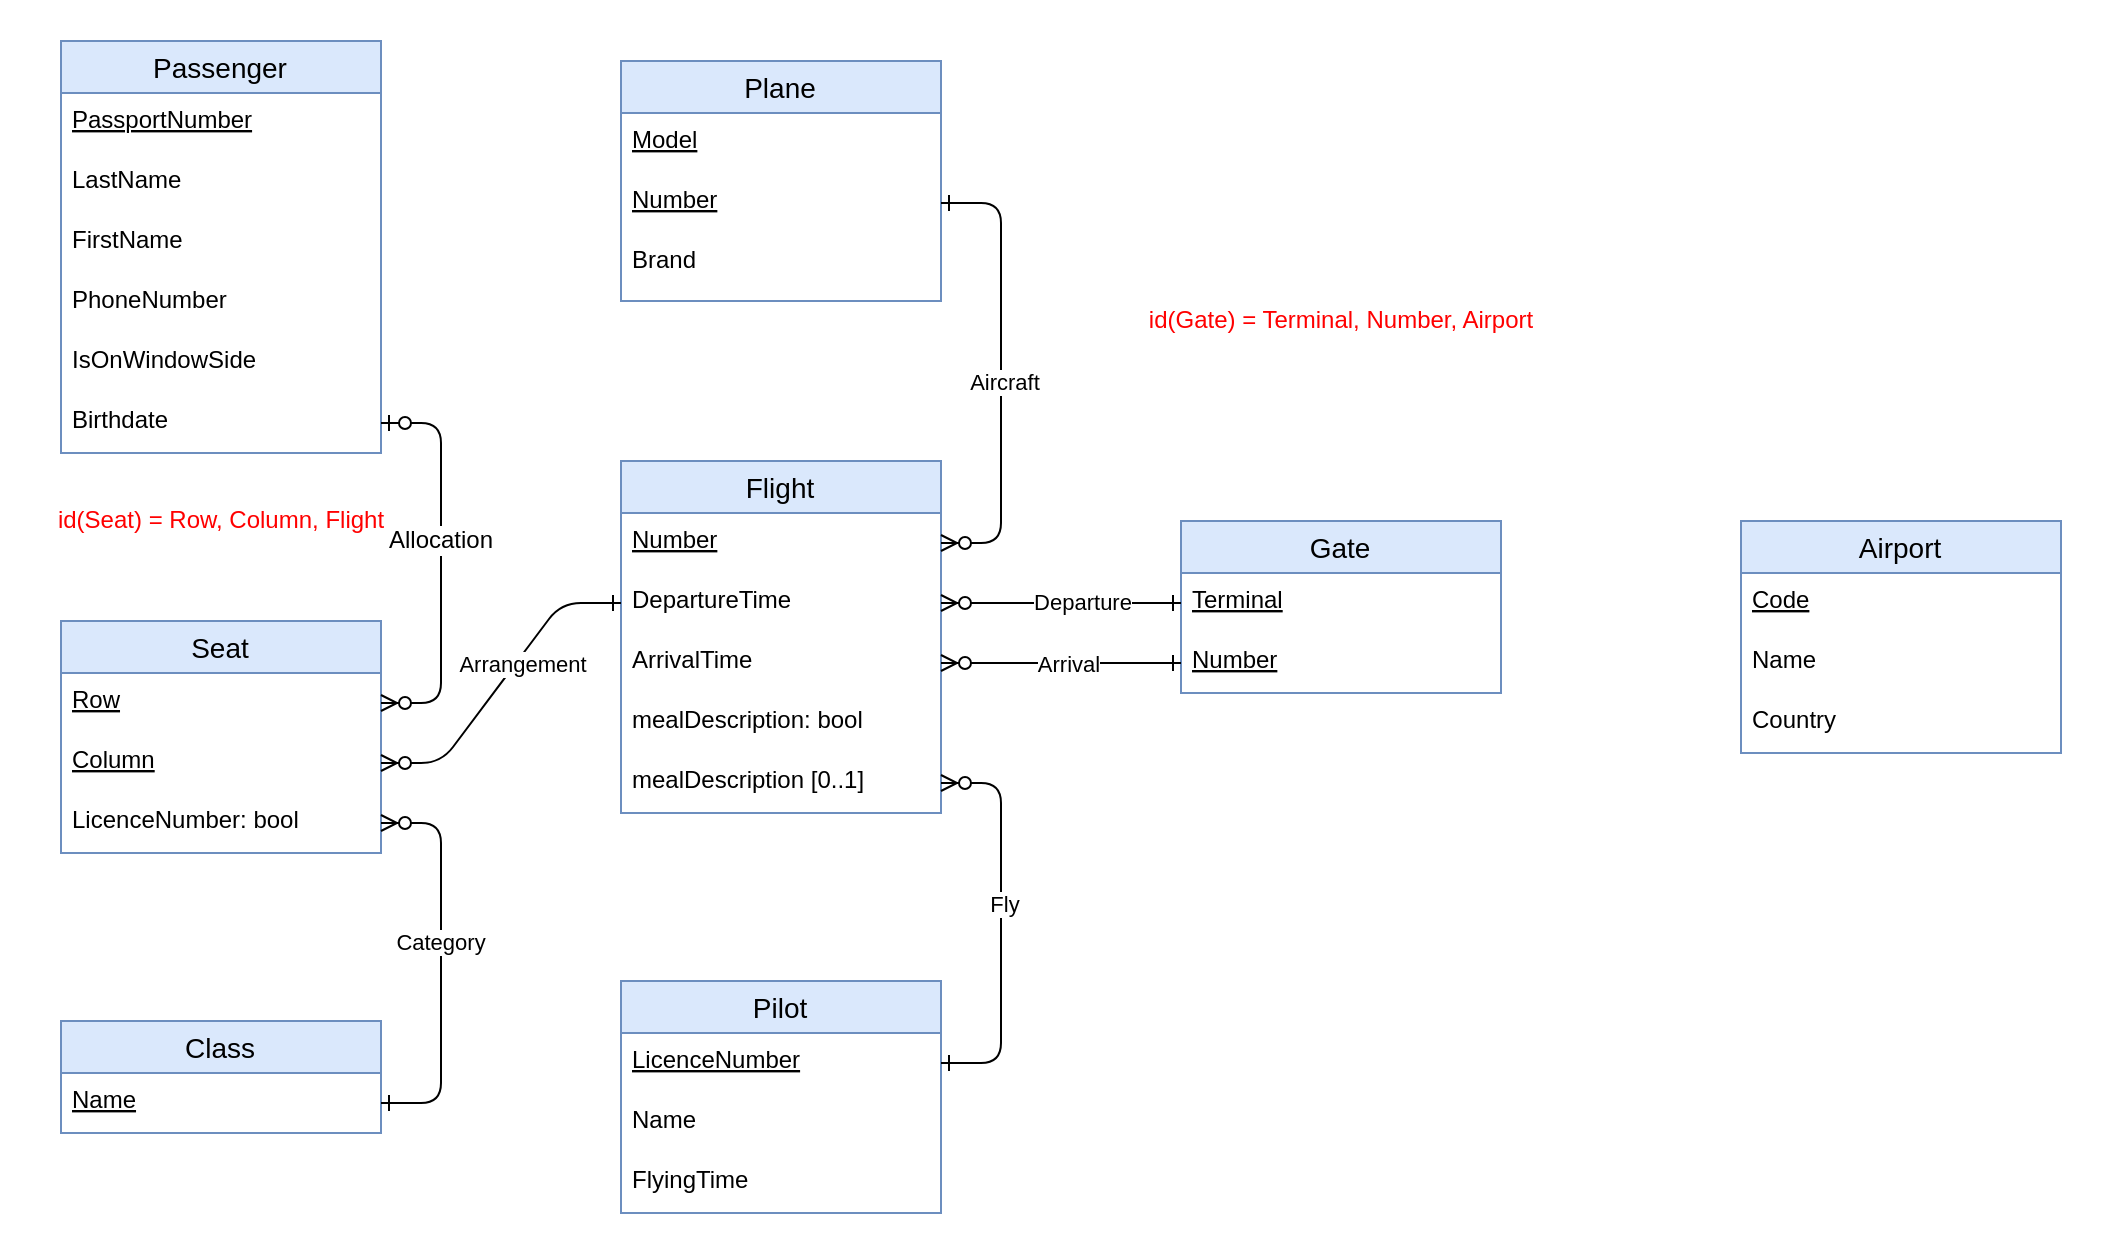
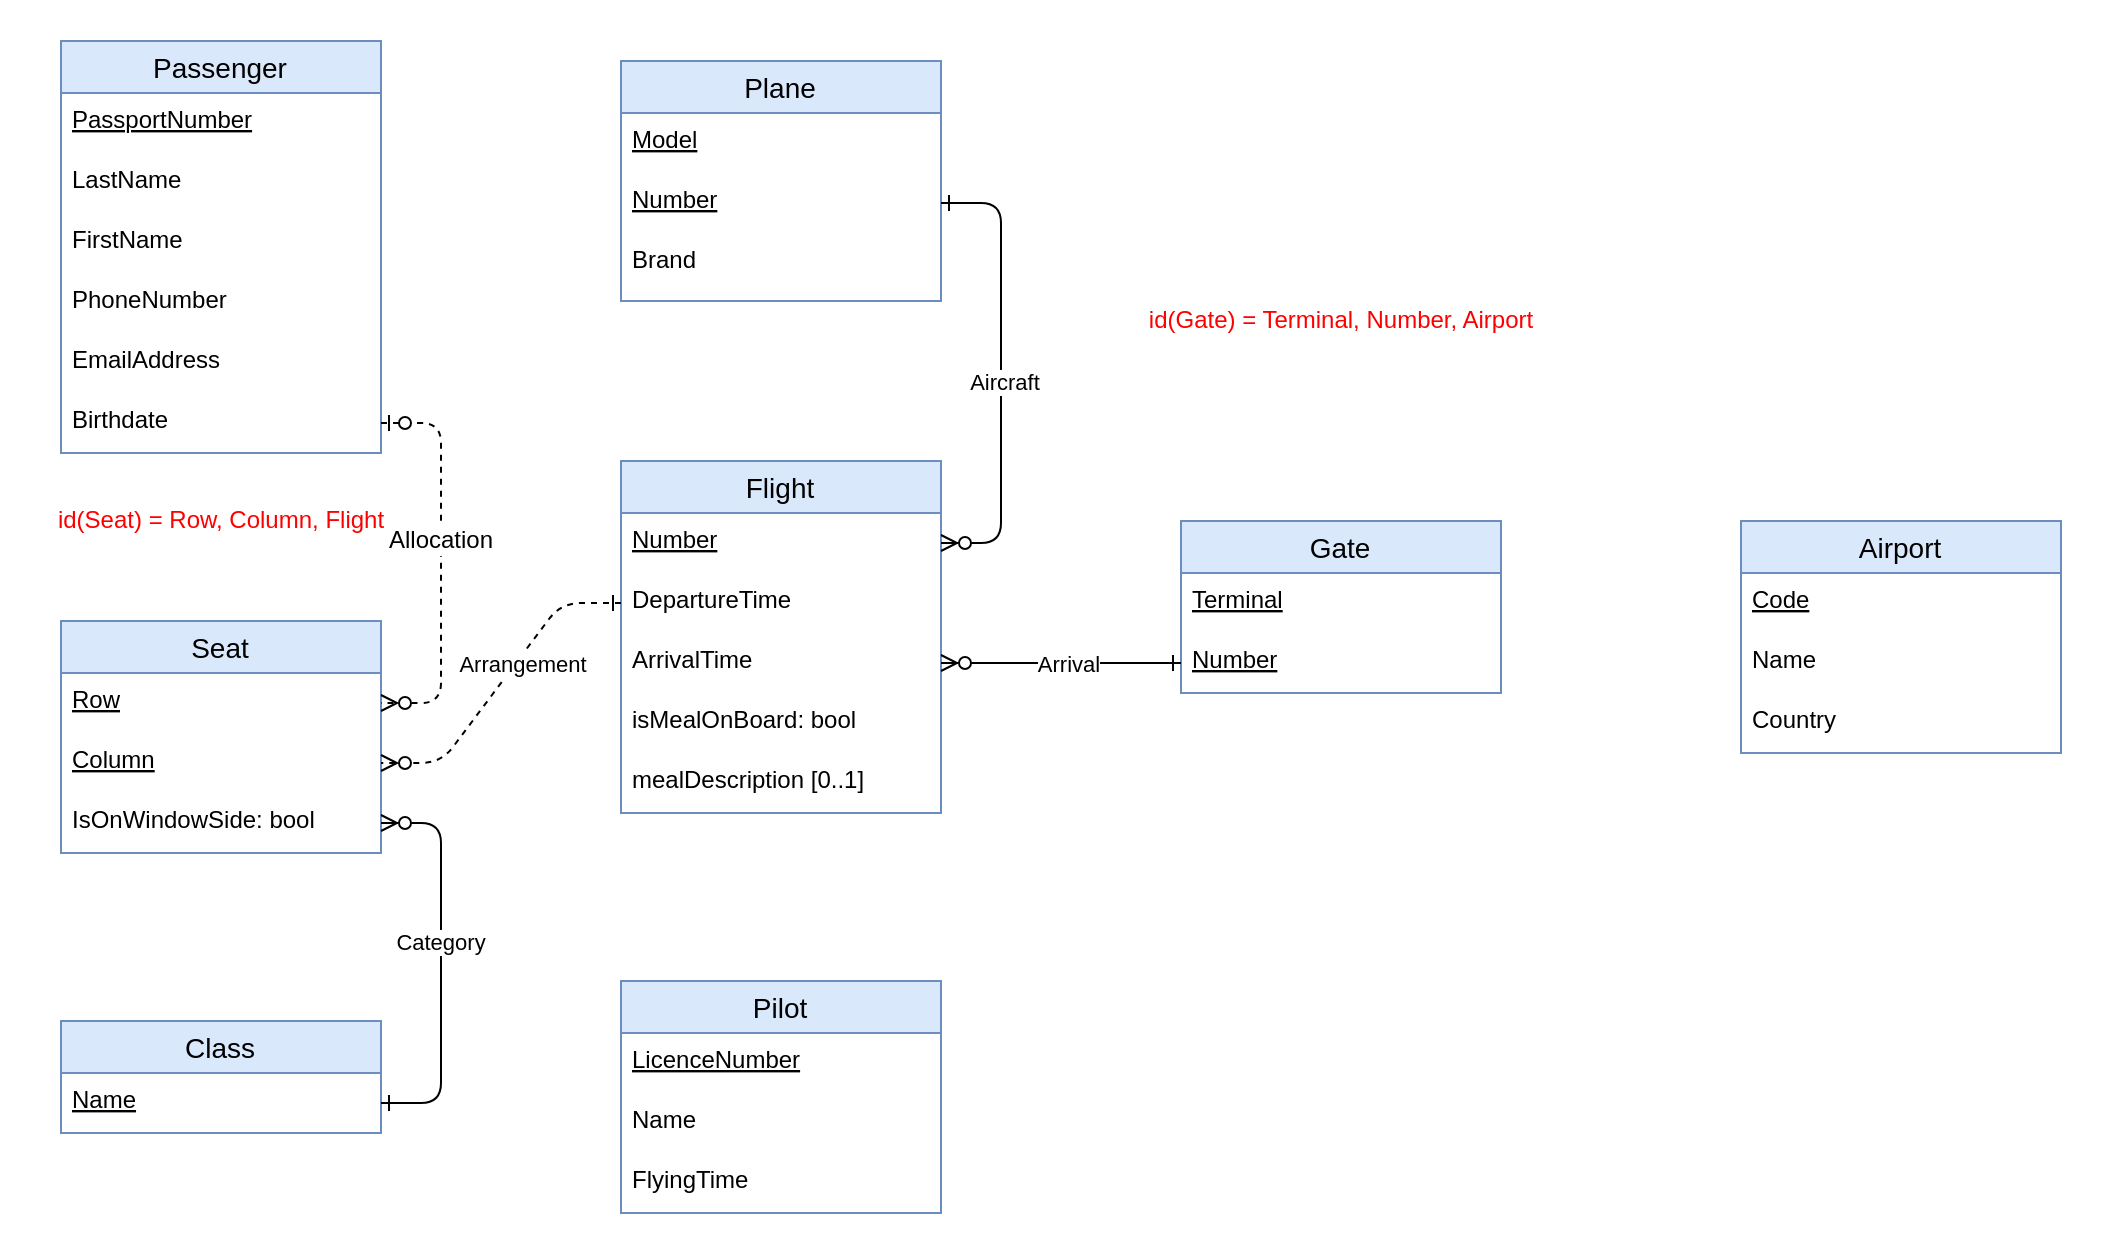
- <mxCell id="18" value="IsOnWindowSide" style="text;strokeColor=none;fillColor=none;spacingLeft=4;spacingRight=4;overflow=hidden;rotatable=0;points=[[0,0.5],[1,0.5]];portConstraint=eastwest;fontSize=12;" parent="13" vertex="1"><mxGeometry y="146" width="160" height="30" as="geometry" /></mxCell>
+ <mxCell id="18" value="EmailAddress" style="text;strokeColor=none;fillColor=none;spacingLeft=4;spacingRight=4;overflow=hidden;rotatable=0;points=[[0,0.5],[1,0.5]];portConstraint=eastwest;fontSize=12;" parent="13" vertex="1"><mxGeometry y="146" width="160" height="30" as="geometry" /></mxCell>
- <mxCell id="32" value="" style="edgeStyle=entityRelationEdgeStyle;fontSize=12;html=1;endArrow=ERzeroToMany;endFill=1;startArrow=ERone;startFill=0;" parent="1" source="25" target="9" edge="1"><mxGeometry width="100" height="100" relative="1" as="geometry"><mxPoint x="730" y="231" as="sourcePoint" /><mxPoint x="530" y="730" as="targetPoint" /></mxGeometry></mxCell>
- <mxCell id="33" value="Departure" style="edgeLabel;html=1;align=center;verticalAlign=middle;resizable=0;points=[];" parent="32" vertex="1" connectable="0"><mxGeometry x="-0.031" relative="1" as="geometry"><mxPoint x="8.61" y="-1" as="offset" /></mxGeometry></mxCell>
- <mxCell id="27" value="Allocation" style="edgeStyle=entityRelationEdgeStyle;fontSize=12;html=1;endArrow=ERzeroToMany;endFill=1;startArrow=ERzeroToOne;startFill=1;" parent="1" source="19" target="3" edge="1"><mxGeometry x="-0.11" width="100" height="100" relative="1" as="geometry"><mxPoint x="-120" y="130" as="sourcePoint" /><mxPoint x="-40" y="340" as="targetPoint" /><mxPoint as="offset" /></mxGeometry></mxCell>
+ <mxCell id="27" value="Allocation" style="edgeStyle=entityRelationEdgeStyle;fontSize=12;html=1;endArrow=ERzeroToMany;endFill=1;startArrow=ERzeroToOne;startFill=1;dashed=1;" parent="1" source="19" target="3" edge="1"><mxGeometry x="-0.11" width="100" height="100" relative="1" as="geometry"><mxPoint x="-120" y="130" as="sourcePoint" /><mxPoint x="-40" y="340" as="targetPoint" /><mxPoint as="offset" /></mxGeometry></mxCell>
- <mxCell id="11" value="mealDescription: bool" style="text;strokeColor=none;fillColor=none;spacingLeft=4;spacingRight=4;overflow=hidden;rotatable=0;points=[[0,0.5],[1,0.5]];portConstraint=eastwest;fontSize=12;fontStyle=0" parent="7" vertex="1"><mxGeometry y="116" width="160" height="30" as="geometry" /></mxCell>
+ <mxCell id="11" value="isMealOnBoard: bool" style="text;strokeColor=none;fillColor=none;spacingLeft=4;spacingRight=4;overflow=hidden;rotatable=0;points=[[0,0.5],[1,0.5]];portConstraint=eastwest;fontSize=12;fontStyle=0" parent="7" vertex="1"><mxGeometry y="116" width="160" height="30" as="geometry" /></mxCell>
- <mxCell id="28" value="" style="edgeStyle=entityRelationEdgeStyle;fontSize=12;html=1;endArrow=ERzeroToMany;endFill=1;startArrow=ERone;startFill=0;" parent="1" source="9" target="4" edge="1"><mxGeometry width="100" height="100" relative="1" as="geometry"><mxPoint x="440" y="950" as="sourcePoint" /><mxPoint x="540" y="850" as="targetPoint" /></mxGeometry></mxCell>
+ <mxCell id="28" value="" style="edgeStyle=entityRelationEdgeStyle;fontSize=12;html=1;endArrow=ERzeroToMany;endFill=1;startArrow=ERone;startFill=0;dashed=1;" parent="1" source="9" target="4" edge="1"><mxGeometry width="100" height="100" relative="1" as="geometry"><mxPoint x="440" y="950" as="sourcePoint" /><mxPoint x="540" y="850" as="targetPoint" /></mxGeometry></mxCell>
- <mxCell id="5" value="LicenceNumber: bool" style="text;strokeColor=none;fillColor=none;spacingLeft=4;spacingRight=4;overflow=hidden;rotatable=0;points=[[0,0.5],[1,0.5]];portConstraint=eastwest;fontSize=12;" parent="2" vertex="1"><mxGeometry y="86" width="160" height="30" as="geometry" /></mxCell>
+ <mxCell id="5" value="IsOnWindowSide: bool" style="text;strokeColor=none;fillColor=none;spacingLeft=4;spacingRight=4;overflow=hidden;rotatable=0;points=[[0,0.5],[1,0.5]];portConstraint=eastwest;fontSize=12;" parent="2" vertex="1"><mxGeometry y="86" width="160" height="30" as="geometry" /></mxCell>
- <mxCell id="30" value="" style="edgeStyle=entityRelationEdgeStyle;fontSize=12;html=1;endArrow=ERzeroToMany;endFill=1;startArrow=ERone;startFill=0;" parent="1" source="21" target="12" edge="1"><mxGeometry width="100" height="100" relative="1" as="geometry"><mxPoint x="430" y="780" as="sourcePoint" /><mxPoint x="530" y="680" as="targetPoint" /></mxGeometry></mxCell>
- <mxCell id="31" value="Fly" style="edgeLabel;html=1;align=center;verticalAlign=middle;resizable=0;points=[];" parent="30" vertex="1" connectable="0"><mxGeometry x="0.035" y="-1" relative="1" as="geometry"><mxPoint y="-7" as="offset" /></mxGeometry></mxCell>
